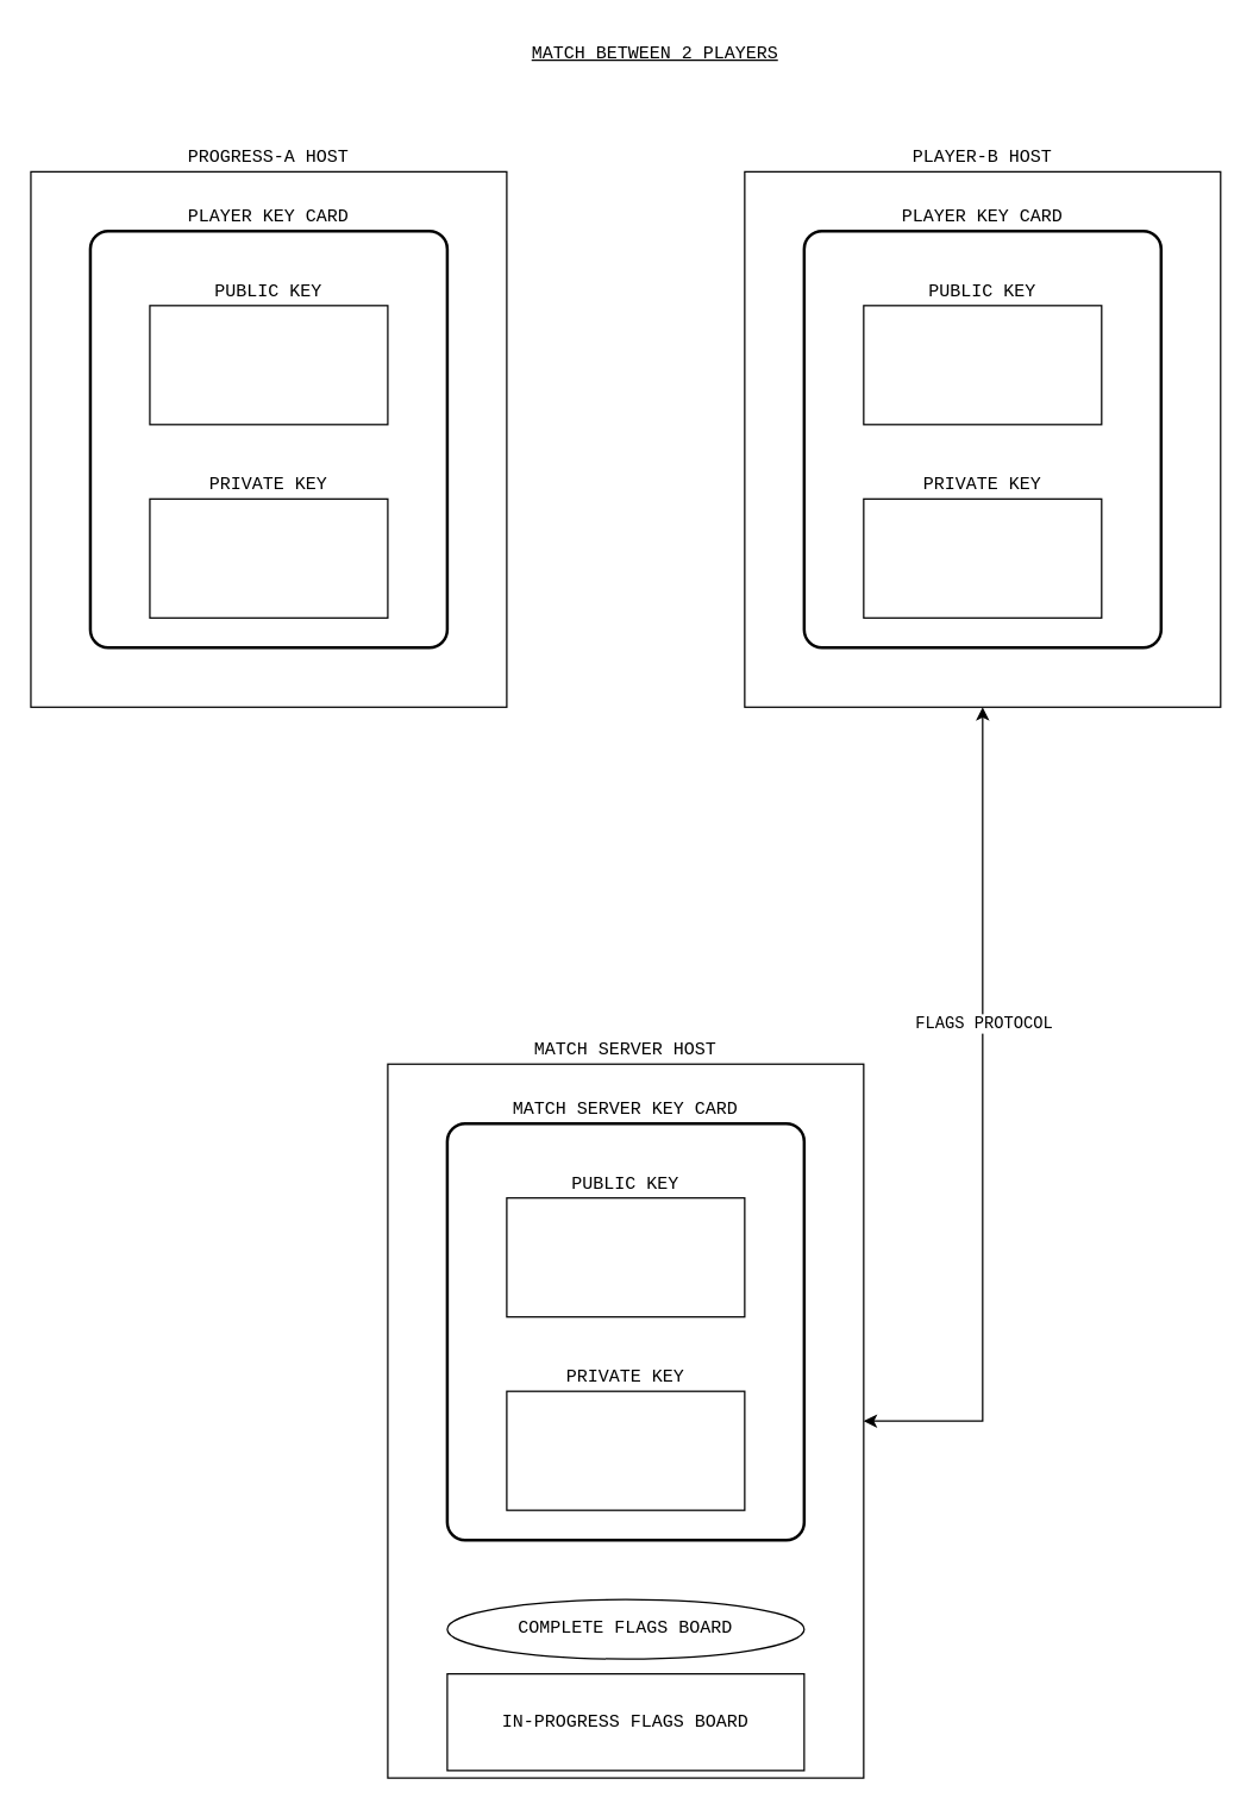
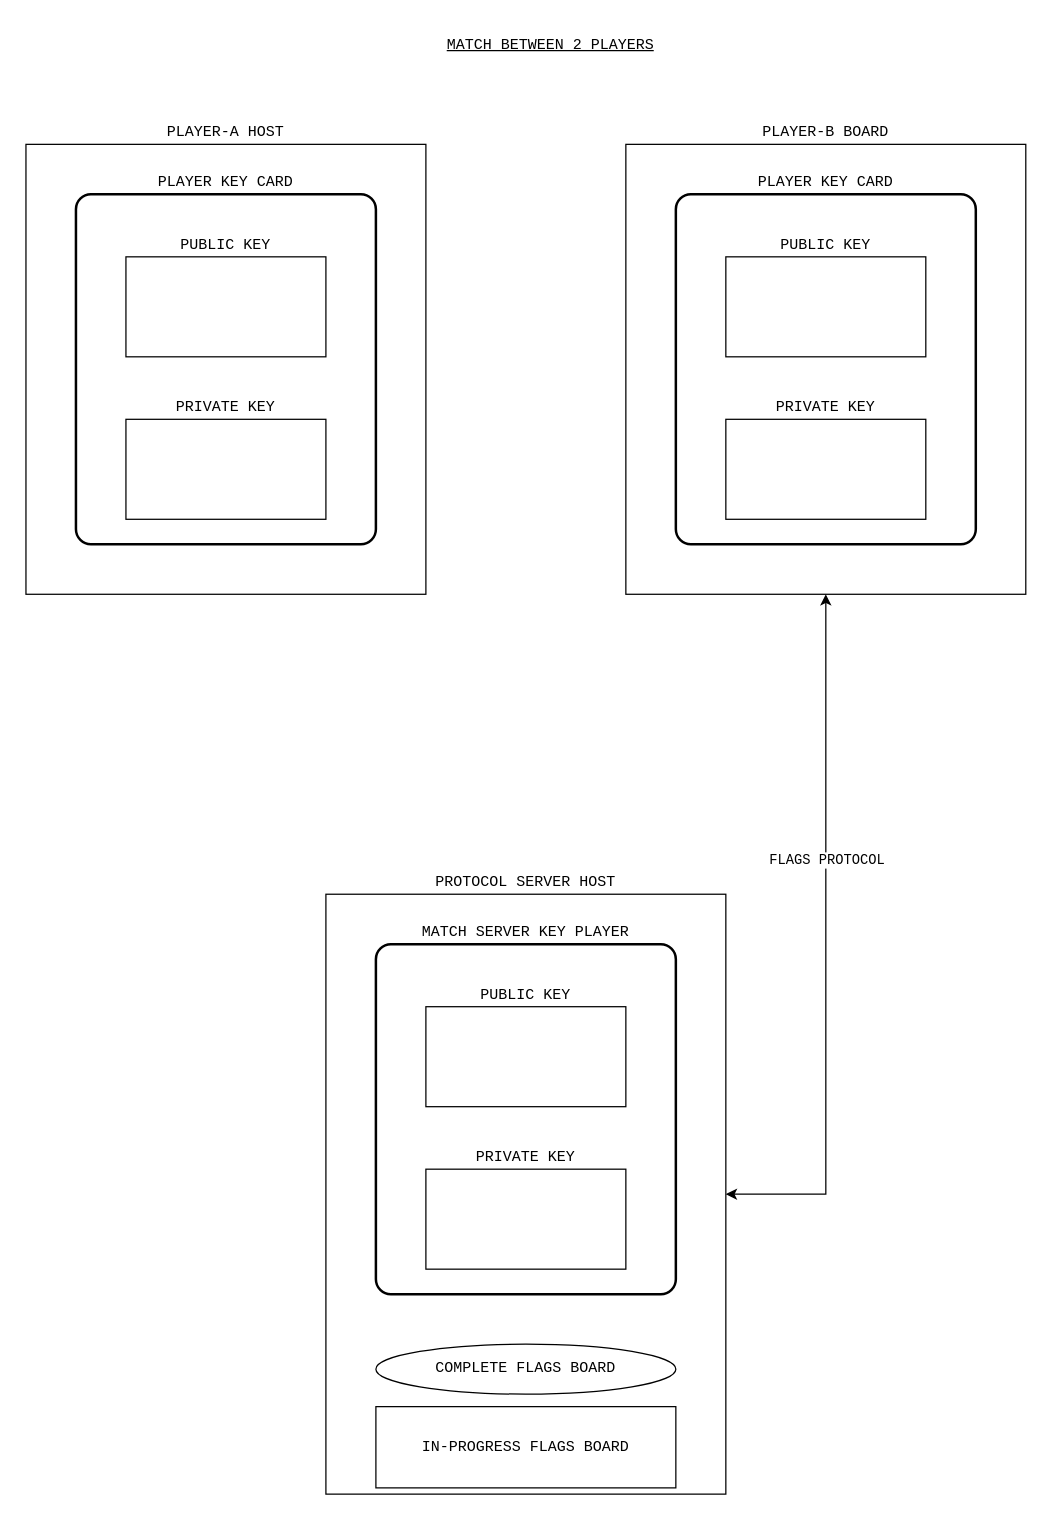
- <mxCell id="4" value="PROGRESS-A HOST" style="rounded=0;whiteSpace=wrap;html=1;fontFamily=Courier New;strokeWidth=1;labelPosition=center;verticalLabelPosition=top;align=center;verticalAlign=bottom;" parent="1" vertex="1"><mxGeometry x="20" y="115" width="320" height="360" as="geometry" /></mxCell>
+ <mxCell id="4" value="PLAYER-A HOST" style="rounded=0;whiteSpace=wrap;html=1;fontFamily=Courier New;strokeWidth=1;labelPosition=center;verticalLabelPosition=top;align=center;verticalAlign=bottom;" parent="1" vertex="1"><mxGeometry x="20" y="115" width="320" height="360" as="geometry" /></mxCell>
- <mxCell id="3" value="PLAYER-B HOST" style="rounded=0;whiteSpace=wrap;html=1;fontFamily=Courier New;strokeWidth=1;labelPosition=center;verticalLabelPosition=top;align=center;verticalAlign=bottom;" parent="1" vertex="1"><mxGeometry x="500" y="115" width="320" height="360" as="geometry" /></mxCell>
+ <mxCell id="3" value="PLAYER-B BOARD" style="rounded=0;whiteSpace=wrap;html=1;fontFamily=Courier New;strokeWidth=1;labelPosition=center;verticalLabelPosition=top;align=center;verticalAlign=bottom;" parent="1" vertex="1"><mxGeometry x="500" y="115" width="320" height="360" as="geometry" /></mxCell>
- <mxCell id="2" value="MATCH SERVER HOST" style="rounded=0;whiteSpace=wrap;html=1;fontFamily=Courier New;strokeWidth=1;labelPosition=center;verticalLabelPosition=top;align=center;verticalAlign=bottom;" parent="1" vertex="1"><mxGeometry x="260" y="715" width="320" height="480" as="geometry" /></mxCell>
+ <mxCell id="2" value="PROTOCOL SERVER HOST" style="rounded=0;whiteSpace=wrap;html=1;fontFamily=Courier New;strokeWidth=1;labelPosition=center;verticalLabelPosition=top;align=center;verticalAlign=bottom;" parent="1" vertex="1"><mxGeometry x="260" y="715" width="320" height="480" as="geometry" /></mxCell>
- <mxCell id="11" value="&lt;font face=&quot;Courier New&quot;&gt;MATCH SERVER KEY CARD&lt;br&gt;&lt;/font&gt;" style="rounded=1;whiteSpace=wrap;html=1;arcSize=5;labelPosition=center;verticalLabelPosition=top;align=center;verticalAlign=bottom;strokeWidth=2;" parent="1" vertex="1"><mxGeometry x="300" y="755" width="240" height="280" as="geometry" /></mxCell>
+ <mxCell id="11" value="&lt;font face=&quot;Courier New&quot;&gt;MATCH SERVER KEY PLAYER&lt;br&gt;&lt;/font&gt;" style="rounded=1;whiteSpace=wrap;html=1;arcSize=5;labelPosition=center;verticalLabelPosition=top;align=center;verticalAlign=bottom;strokeWidth=2;" parent="1" vertex="1"><mxGeometry x="300" y="755" width="240" height="280" as="geometry" /></mxCell>
